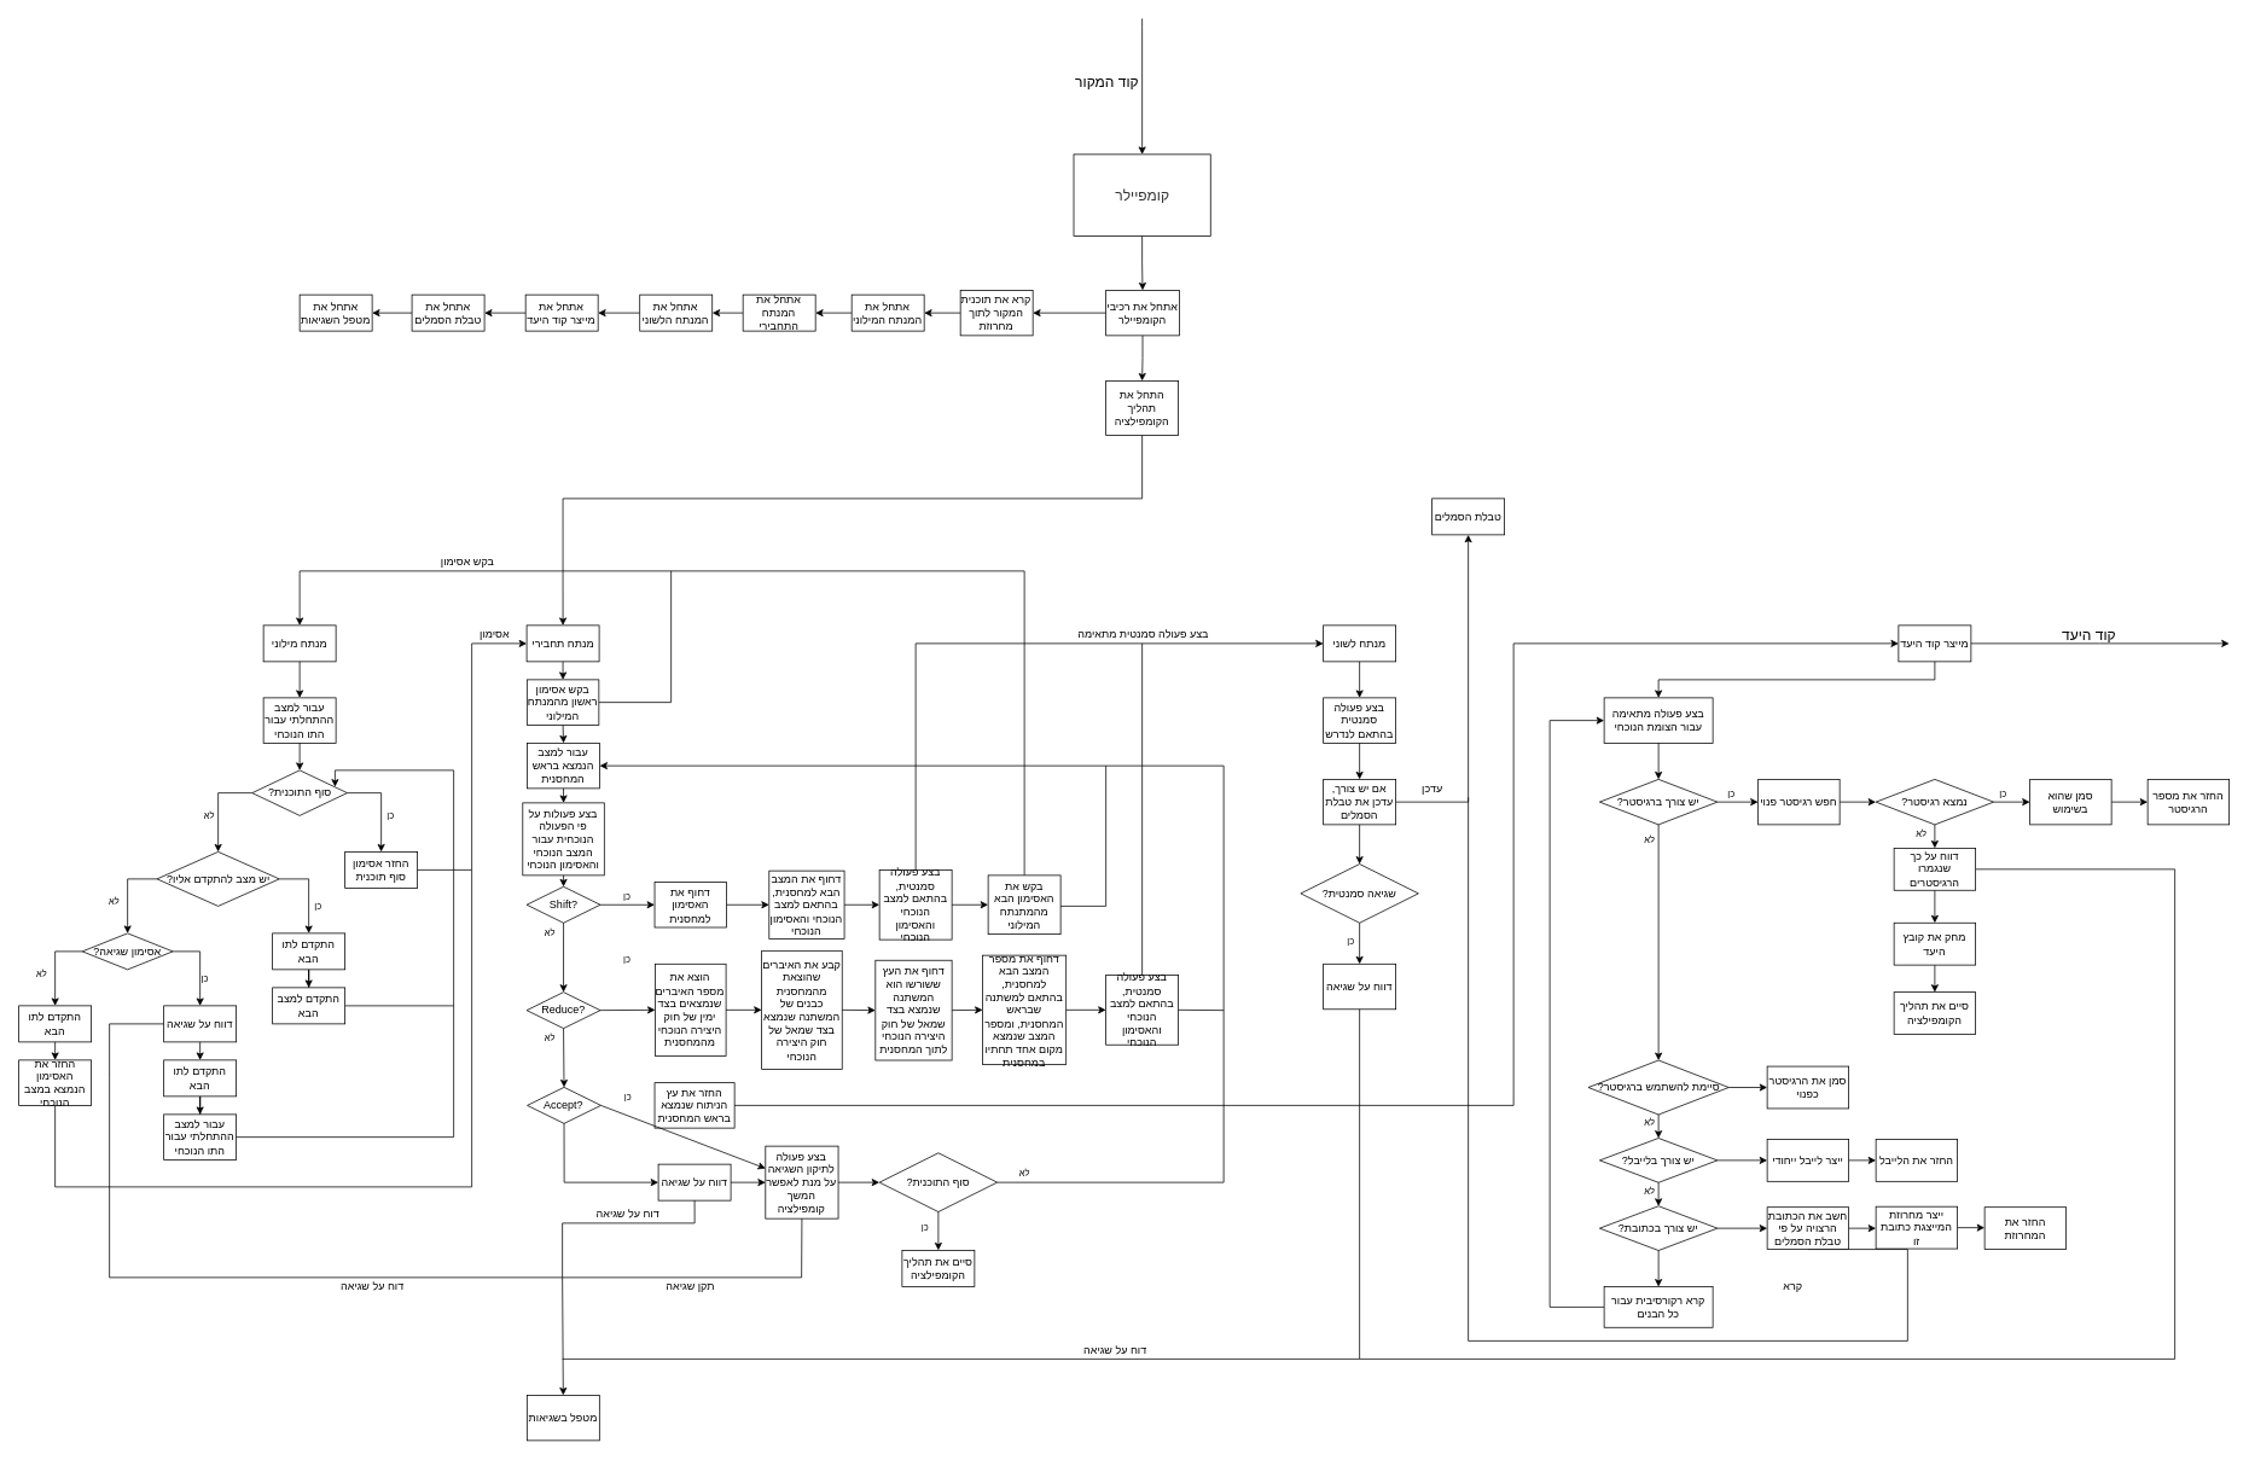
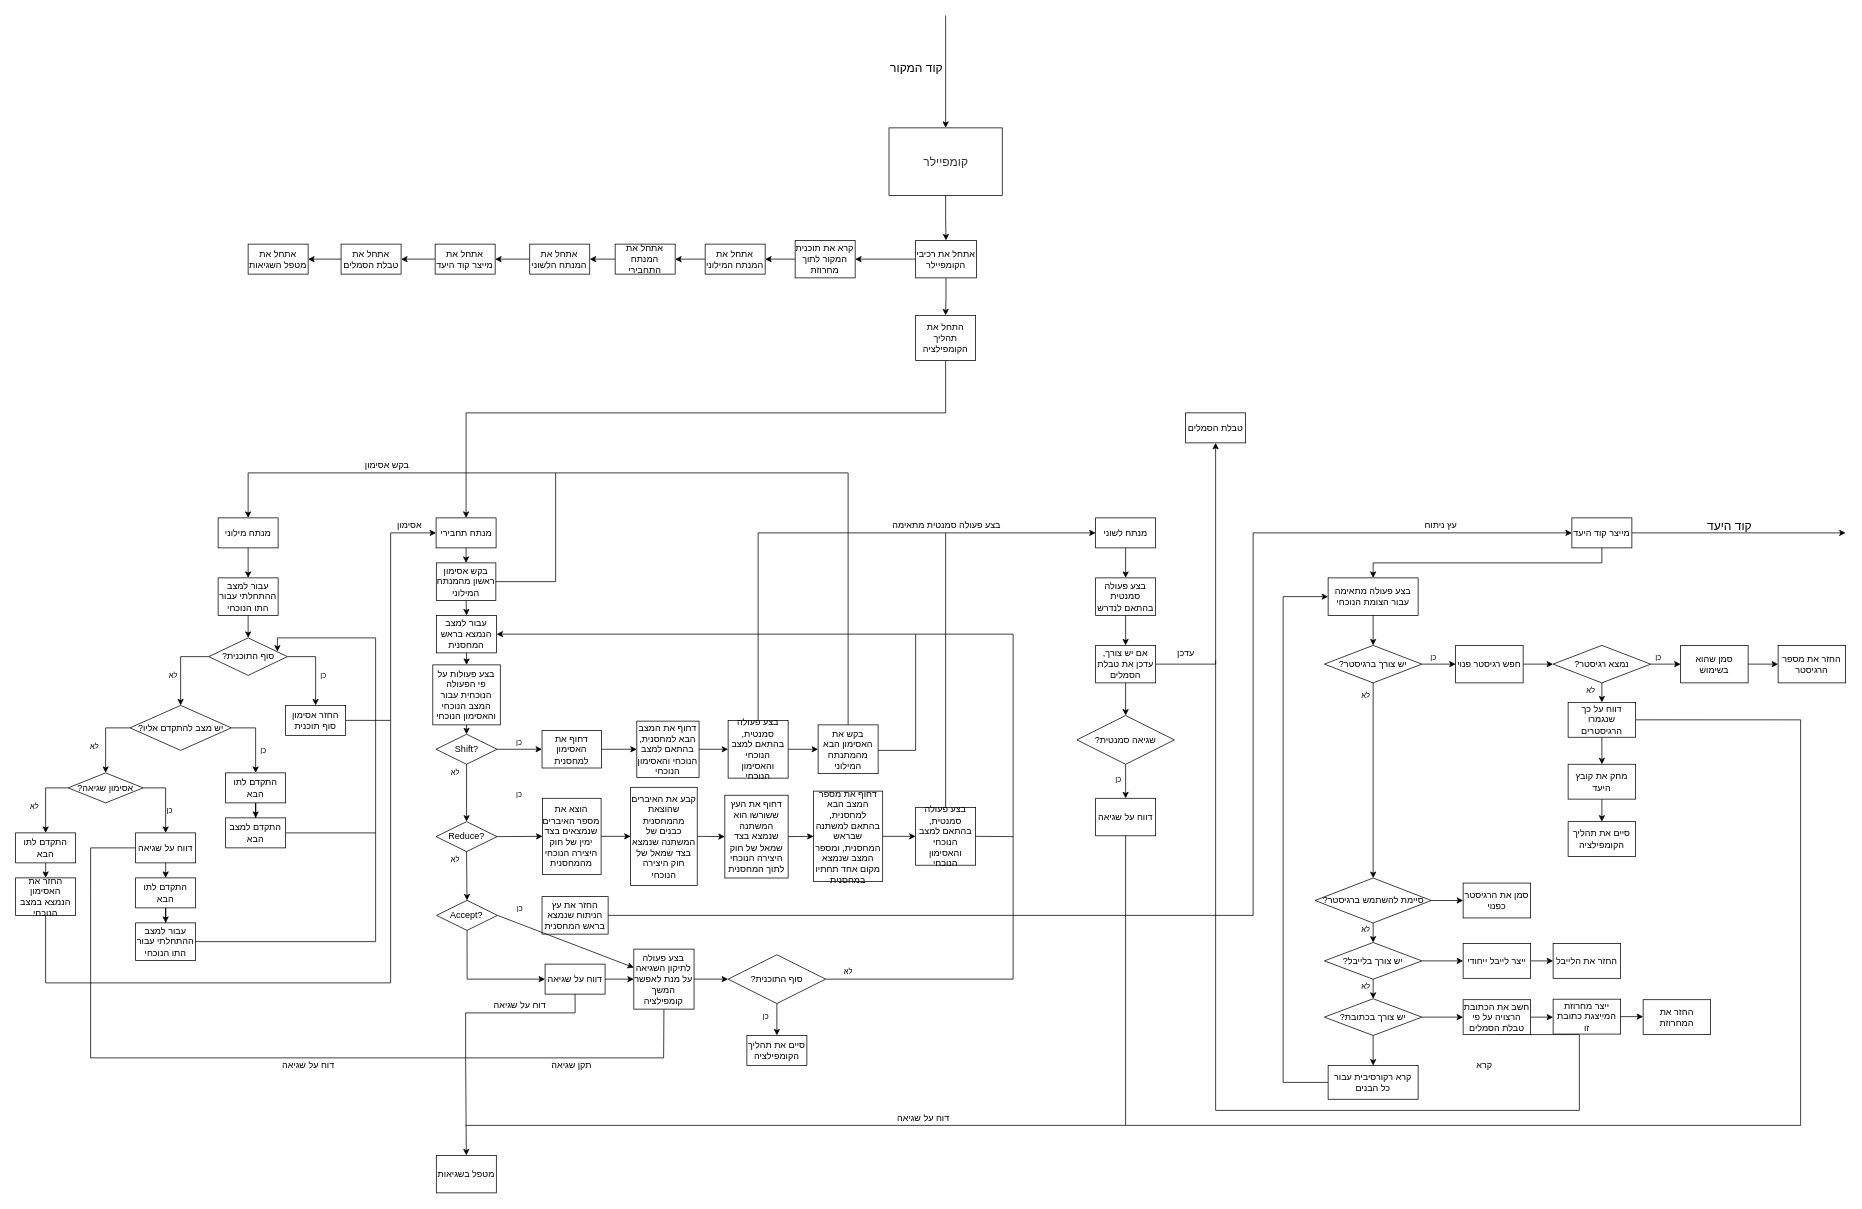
+ <mxCell id="120" value="עץ ניתוח" style="text;html=1;align=center;verticalAlign=middle;resizable=0;points=[];autosize=1;strokeColor=none;fillColor=none;fontSize=12;" vertex="1" parent="1"><mxGeometry x="1890" y="690" width="60" height="20" as="geometry" /></mxCell>
